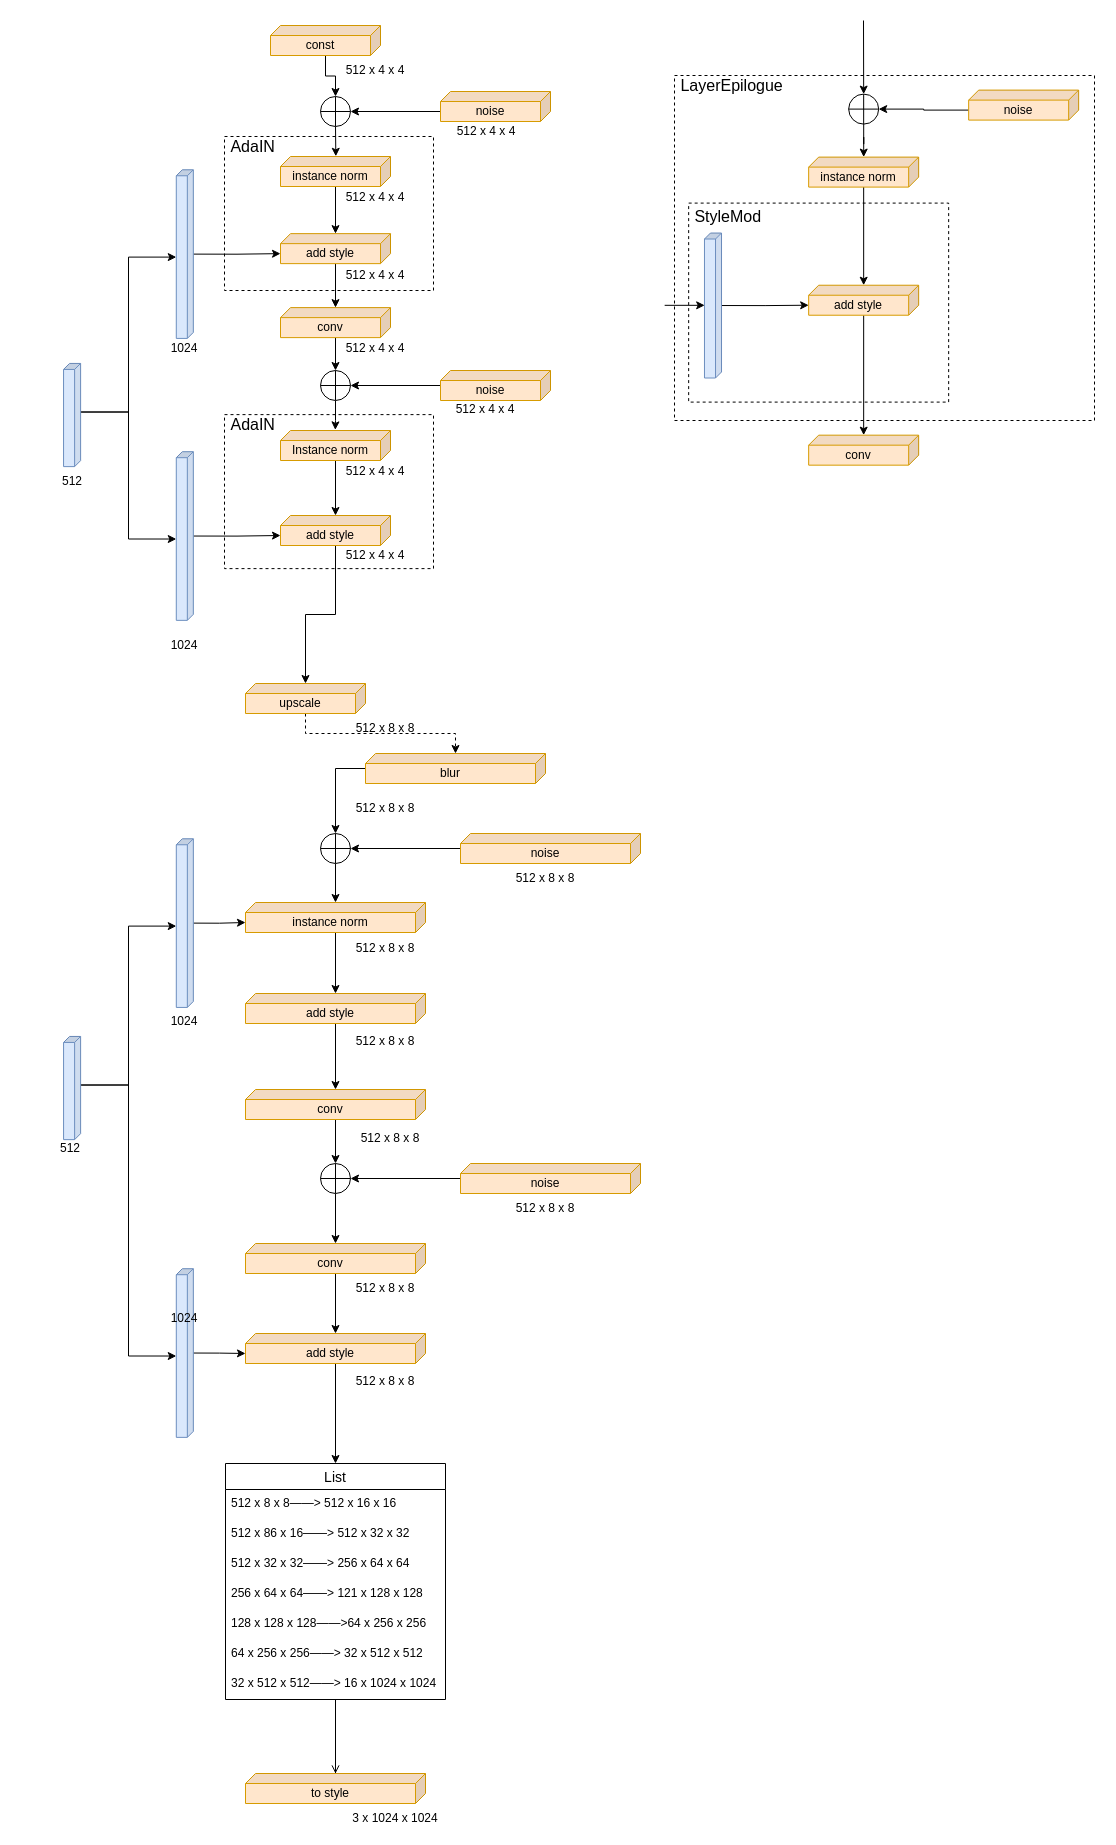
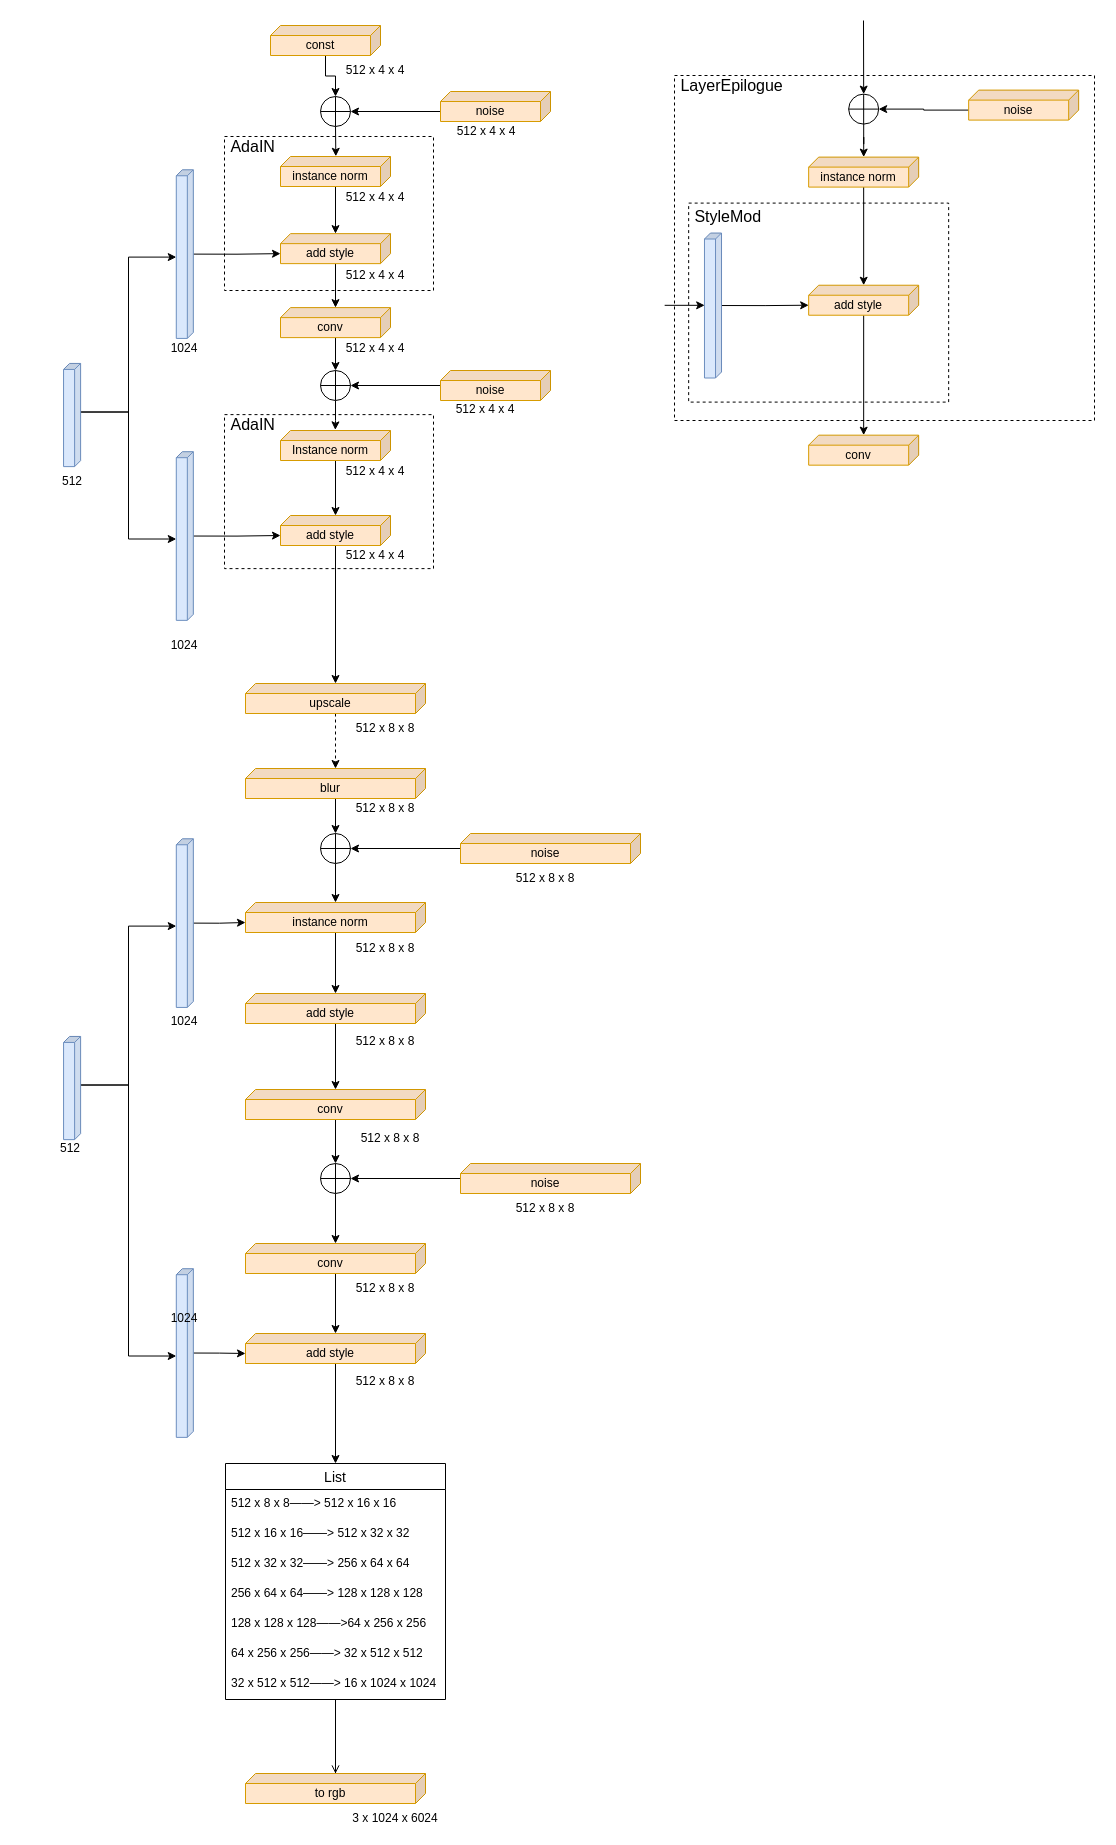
- <mxCell id="41" value="upscale" style="shape=cube;whiteSpace=wrap;html=1;boundedLbl=1;backgroundOutline=1;darkOpacity=0.05;darkOpacity2=0.1;size=10;direction=east;flipH=1;fillColor=#ffe6cc;strokeColor=#d79b00;" vertex="1" parent="1"><mxGeometry x="245" y="683" width="120" height="30" as="geometry" /></mxCell>
+ <mxCell id="41" value="upscale" style="shape=cube;whiteSpace=wrap;html=1;boundedLbl=1;backgroundOutline=1;darkOpacity=0.05;darkOpacity2=0.1;size=10;direction=east;flipH=1;fillColor=#ffe6cc;strokeColor=#d79b00;" vertex="1" parent="1"><mxGeometry x="245" y="683" width="180" height="30" as="geometry" /></mxCell>
- <mxCell id="43" value="blur" style="shape=cube;whiteSpace=wrap;html=1;boundedLbl=1;backgroundOutline=1;darkOpacity=0.05;darkOpacity2=0.1;size=10;direction=east;flipH=1;fillColor=#ffe6cc;strokeColor=#d79b00;" vertex="1" parent="1"><mxGeometry x="365" y="753" width="180" height="30" as="geometry" /></mxCell>
+ <mxCell id="43" value="blur" style="shape=cube;whiteSpace=wrap;html=1;boundedLbl=1;backgroundOutline=1;darkOpacity=0.05;darkOpacity2=0.1;size=10;direction=east;flipH=1;fillColor=#ffe6cc;strokeColor=#d79b00;" vertex="1" parent="1"><mxGeometry x="245" y="768" width="180" height="30" as="geometry" /></mxCell>
- <mxCell id="83" value="512 x 86 x 16——&gt; 512 x 32 x 32" style="text;strokeColor=none;fillColor=none;spacingLeft=4;spacingRight=4;overflow=hidden;rotatable=0;points=[[0,0.5],[1,0.5]];portConstraint=eastwest;fontSize=12;" vertex="1" parent="81"><mxGeometry y="56" width="220" height="30" as="geometry" /></mxCell>
+ <mxCell id="83" value="512 x 16 x 16——&gt; 512 x 32 x 32" style="text;strokeColor=none;fillColor=none;spacingLeft=4;spacingRight=4;overflow=hidden;rotatable=0;points=[[0,0.5],[1,0.5]];portConstraint=eastwest;fontSize=12;" vertex="1" parent="81"><mxGeometry y="56" width="220" height="30" as="geometry" /></mxCell>
- <mxCell id="85" value="256 x 64 x 64——&gt; 121 x 128 x 128" style="text;strokeColor=none;fillColor=none;spacingLeft=4;spacingRight=4;overflow=hidden;rotatable=0;points=[[0,0.5],[1,0.5]];portConstraint=eastwest;fontSize=12;" vertex="1" parent="81"><mxGeometry y="116" width="220" height="30" as="geometry" /></mxCell>
+ <mxCell id="85" value="256 x 64 x 64——&gt; 128 x 128 x 128" style="text;strokeColor=none;fillColor=none;spacingLeft=4;spacingRight=4;overflow=hidden;rotatable=0;points=[[0,0.5],[1,0.5]];portConstraint=eastwest;fontSize=12;" vertex="1" parent="81"><mxGeometry y="116" width="220" height="30" as="geometry" /></mxCell>
- <mxCell id="89" value="to style" style="shape=cube;whiteSpace=wrap;html=1;boundedLbl=1;backgroundOutline=1;darkOpacity=0.05;darkOpacity2=0.1;size=10;direction=east;flipH=1;fillColor=#ffe6cc;strokeColor=#d79b00;" vertex="1" parent="1"><mxGeometry x="245" y="1773" width="180" height="30" as="geometry" /></mxCell>
+ <mxCell id="89" value="to rgb" style="shape=cube;whiteSpace=wrap;html=1;boundedLbl=1;backgroundOutline=1;darkOpacity=0.05;darkOpacity2=0.1;size=10;direction=east;flipH=1;fillColor=#ffe6cc;strokeColor=#d79b00;" vertex="1" parent="1"><mxGeometry x="245" y="1773" width="180" height="30" as="geometry" /></mxCell>
- <mxCell id="91" value="3 x 1024 x 1024" style="text;html=1;strokeColor=none;fillColor=none;align=center;verticalAlign=middle;whiteSpace=wrap;rounded=0;" vertex="1" parent="1"><mxGeometry x="350" y="1813" width="90" height="10" as="geometry" /></mxCell>
+ <mxCell id="91" value="3 x 1024 x 6024" style="text;html=1;strokeColor=none;fillColor=none;align=center;verticalAlign=middle;whiteSpace=wrap;rounded=0;" vertex="1" parent="1"><mxGeometry x="350" y="1813" width="90" height="10" as="geometry" /></mxCell>
